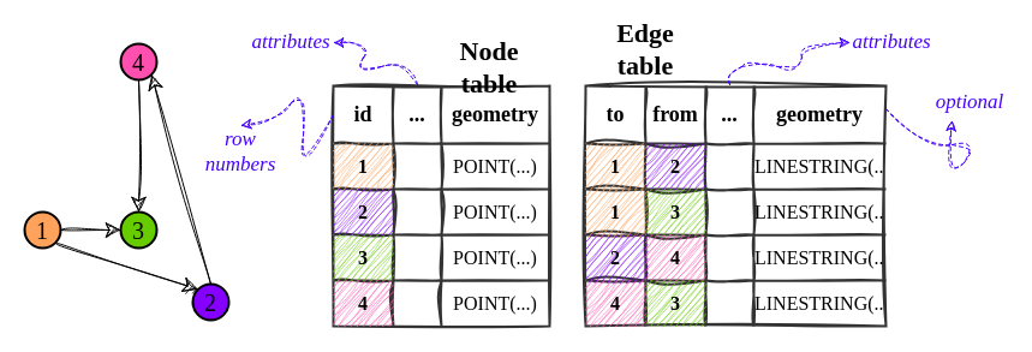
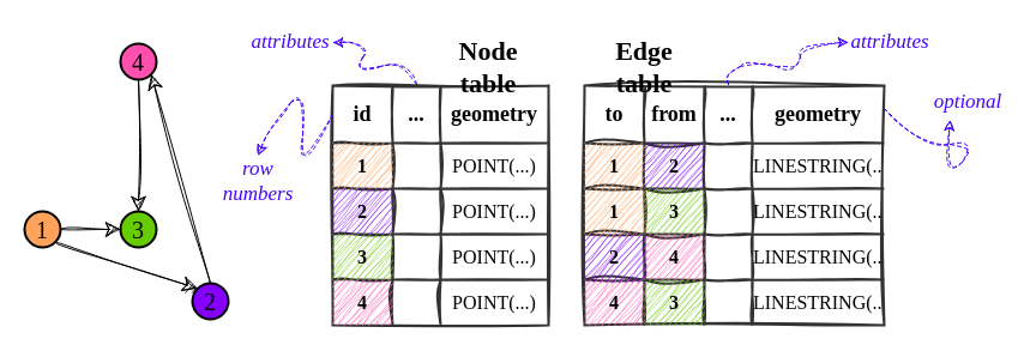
- <mxCell id="62" value="Edge table" style="text;html=1;align=center;verticalAlign=middle;whiteSpace=wrap;rounded=0;fontSize=22;fontStyle=1;fontFamily=Patrick Hand;fontSource=https%3A%2F%2Ffonts.googleapis.com%2Fcss%3Ffamily%3DPatrick%2BHand;" vertex="1" parent="1"><mxGeometry x="487" y="26" width="100" height="30" as="geometry" /></mxCell>
+ <mxCell id="62" value="Edge table" style="text;html=1;align=center;verticalAlign=middle;whiteSpace=wrap;rounded=0;fontSize=22;fontStyle=1;fontFamily=Patrick Hand;fontSource=https%3A%2F%2Ffonts.googleapis.com%2Fcss%3Ffamily%3DPatrick%2BHand;" vertex="1" parent="1"><mxGeometry x="487" y="41" width="100" height="30" as="geometry" /></mxCell>
- <mxCell id="58" value="row numbers" style="text;html=1;align=center;verticalAlign=middle;whiteSpace=wrap;rounded=0;fontFamily=Patrick Hand;fontSource=https%3A%2F%2Ffonts.googleapis.com%2Fcss%3Ffamily%3DPatrick%2BHand;fontStyle=2;fontColor=#4500FF;strokeColor=none;fontSize=17;" vertex="1" parent="1"><mxGeometry x="165" y="104" width="70" height="44" as="geometry" /></mxCell>
+ <mxCell id="58" value="row numbers" style="text;html=1;align=center;verticalAlign=middle;whiteSpace=wrap;rounded=0;fontFamily=Patrick Hand;fontSource=https%3A%2F%2Ffonts.googleapis.com%2Fcss%3Ffamily%3DPatrick%2BHand;fontStyle=2;fontColor=#4500FF;strokeColor=none;fontSize=17;" vertex="1" parent="1"><mxGeometry x="180" y="129" width="70" height="44" as="geometry" /></mxCell>
